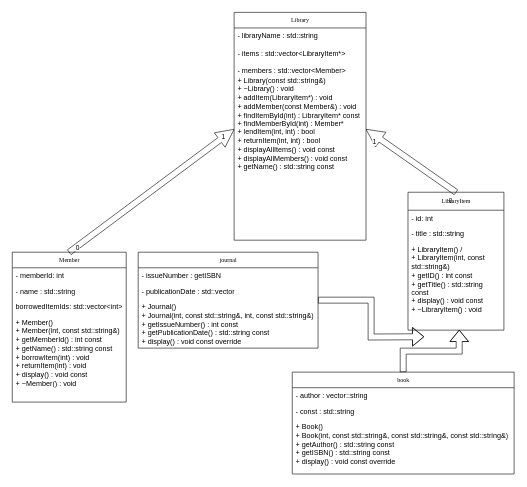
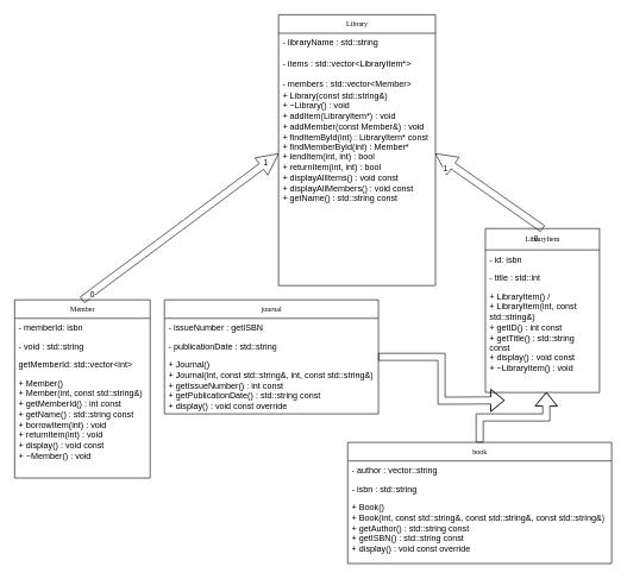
- <mxCell id="22" value="-&amp;nbsp;&lt;span style=&quot;background-color: transparent; color: light-dark(rgb(0, 0, 0), rgb(255, 255, 255));&quot;&gt;id: int&lt;/span&gt;" style="text;html=1;strokeColor=none;fillColor=none;align=left;verticalAlign=top;spacingLeft=4;spacingRight=4;whiteSpace=wrap;overflow=hidden;rotatable=0;points=[[0,0.5],[1,0.5]];portConstraint=eastwest;" vertex="1" parent="21"><mxGeometry y="30" width="160" height="26" as="geometry" /></mxCell>
+ <mxCell id="22" value="-&amp;nbsp;&lt;span style=&quot;background-color: transparent; color: light-dark(rgb(0, 0, 0), rgb(255, 255, 255));&quot;&gt;id: isbn&lt;/span&gt;" style="text;html=1;strokeColor=none;fillColor=none;align=left;verticalAlign=top;spacingLeft=4;spacingRight=4;whiteSpace=wrap;overflow=hidden;rotatable=0;points=[[0,0.5],[1,0.5]];portConstraint=eastwest;" vertex="1" parent="21"><mxGeometry y="30" width="160" height="26" as="geometry" /></mxCell>
- <mxCell id="23" value="- title : std::string&lt;div&gt;&lt;br&gt;&lt;/div&gt;&lt;div&gt;&lt;br&gt;&lt;/div&gt;" style="text;html=1;strokeColor=none;fillColor=none;align=left;verticalAlign=top;spacingLeft=4;spacingRight=4;whiteSpace=wrap;overflow=hidden;rotatable=0;points=[[0,0.5],[1,0.5]];portConstraint=eastwest;" vertex="1" parent="21"><mxGeometry y="56" width="160" height="26" as="geometry" /></mxCell>
+ <mxCell id="23" value="- title : std::int&lt;div&gt;&lt;br&gt;&lt;/div&gt;&lt;div&gt;&lt;br&gt;&lt;/div&gt;" style="text;html=1;strokeColor=none;fillColor=none;align=left;verticalAlign=top;spacingLeft=4;spacingRight=4;whiteSpace=wrap;overflow=hidden;rotatable=0;points=[[0,0.5],[1,0.5]];portConstraint=eastwest;" vertex="1" parent="21"><mxGeometry y="56" width="160" height="26" as="geometry" /></mxCell>
- <mxCell id="6" value="- memberId: int" style="text;html=1;strokeColor=none;fillColor=none;align=left;verticalAlign=top;spacingLeft=4;spacingRight=4;whiteSpace=wrap;overflow=hidden;rotatable=0;points=[[0,0.5],[1,0.5]];portConstraint=eastwest;" vertex="1" parent="5"><mxGeometry y="26" width="190" height="26" as="geometry" /></mxCell>
+ <mxCell id="6" value="- memberId: isbn" style="text;html=1;strokeColor=none;fillColor=none;align=left;verticalAlign=top;spacingLeft=4;spacingRight=4;whiteSpace=wrap;overflow=hidden;rotatable=0;points=[[0,0.5],[1,0.5]];portConstraint=eastwest;" vertex="1" parent="5"><mxGeometry y="26" width="190" height="26" as="geometry" /></mxCell>
- <mxCell id="7" value="- name : std::string" style="text;html=1;strokeColor=none;fillColor=none;align=left;verticalAlign=top;spacingLeft=4;spacingRight=4;whiteSpace=wrap;overflow=hidden;rotatable=0;points=[[0,0.5],[1,0.5]];portConstraint=eastwest;" vertex="1" parent="5"><mxGeometry y="52" width="190" height="26" as="geometry" /></mxCell>
+ <mxCell id="7" value="- void : std::string" style="text;html=1;strokeColor=none;fillColor=none;align=left;verticalAlign=top;spacingLeft=4;spacingRight=4;whiteSpace=wrap;overflow=hidden;rotatable=0;points=[[0,0.5],[1,0.5]];portConstraint=eastwest;" vertex="1" parent="5"><mxGeometry y="52" width="190" height="26" as="geometry" /></mxCell>
- <mxCell id="12" value="&lt;div&gt;- publicationDate : std::vector&lt;/div&gt;" style="text;html=1;strokeColor=none;fillColor=none;align=left;verticalAlign=top;spacingLeft=4;spacingRight=4;whiteSpace=wrap;overflow=hidden;rotatable=0;points=[[0,0.5],[1,0.5]];portConstraint=eastwest;" vertex="1" parent="10"><mxGeometry y="52" width="300" height="26" as="geometry" /></mxCell>
+ <mxCell id="12" value="&lt;div&gt;- publicationDate : std::string&lt;/div&gt;" style="text;html=1;strokeColor=none;fillColor=none;align=left;verticalAlign=top;spacingLeft=4;spacingRight=4;whiteSpace=wrap;overflow=hidden;rotatable=0;points=[[0,0.5],[1,0.5]];portConstraint=eastwest;" vertex="1" parent="10"><mxGeometry y="52" width="300" height="26" as="geometry" /></mxCell>
- <mxCell id="8" value="borrowedItemIds: std::vector&amp;lt;int&amp;gt;" style="text;html=1;strokeColor=none;fillColor=none;align=left;verticalAlign=top;spacingLeft=4;spacingRight=4;whiteSpace=wrap;overflow=hidden;rotatable=0;points=[[0,0.5],[1,0.5]];portConstraint=eastwest;" vertex="1" parent="5"><mxGeometry y="78" width="190" height="26" as="geometry" /></mxCell>
+ <mxCell id="8" value="getMemberId: std::vector&amp;lt;int&amp;gt;" style="text;html=1;strokeColor=none;fillColor=none;align=left;verticalAlign=top;spacingLeft=4;spacingRight=4;whiteSpace=wrap;overflow=hidden;rotatable=0;points=[[0,0.5],[1,0.5]];portConstraint=eastwest;" vertex="1" parent="5"><mxGeometry y="78" width="190" height="26" as="geometry" /></mxCell>
- <mxCell id="16" value="- const : std::string&lt;div&gt;&lt;br&gt;&lt;/div&gt;" style="text;html=1;strokeColor=none;fillColor=none;align=left;verticalAlign=top;spacingLeft=4;spacingRight=4;whiteSpace=wrap;overflow=hidden;rotatable=0;points=[[0,0.5],[1,0.5]];portConstraint=eastwest;" vertex="1" parent="14"><mxGeometry y="52" width="370" height="26" as="geometry" /></mxCell>
+ <mxCell id="16" value="- isbn : std::string&lt;div&gt;&lt;br&gt;&lt;/div&gt;" style="text;html=1;strokeColor=none;fillColor=none;align=left;verticalAlign=top;spacingLeft=4;spacingRight=4;whiteSpace=wrap;overflow=hidden;rotatable=0;points=[[0,0.5],[1,0.5]];portConstraint=eastwest;" vertex="1" parent="14"><mxGeometry y="52" width="370" height="26" as="geometry" /></mxCell>
